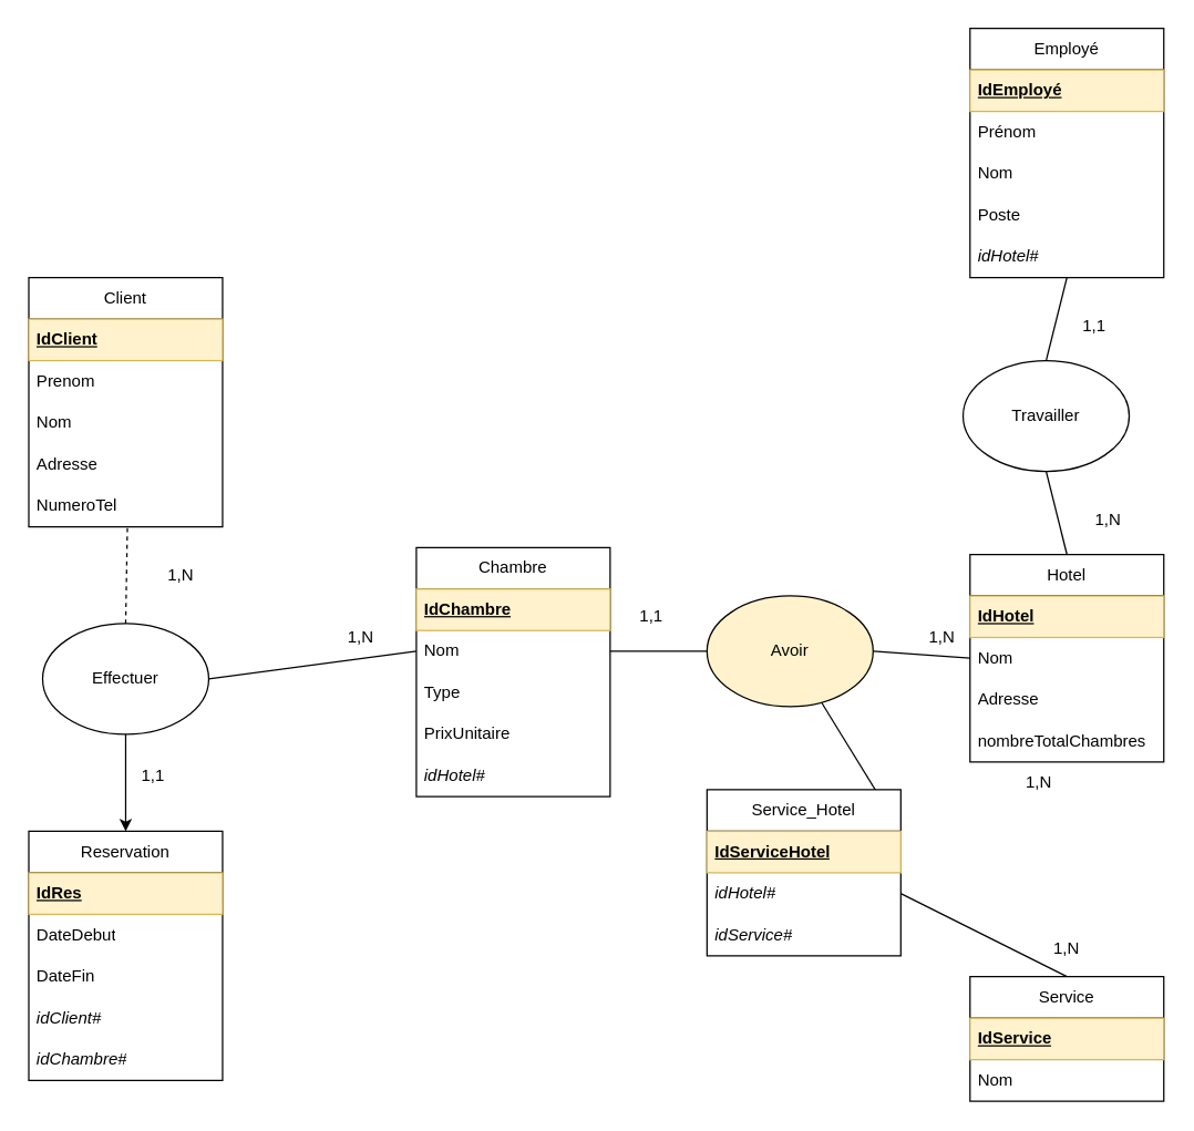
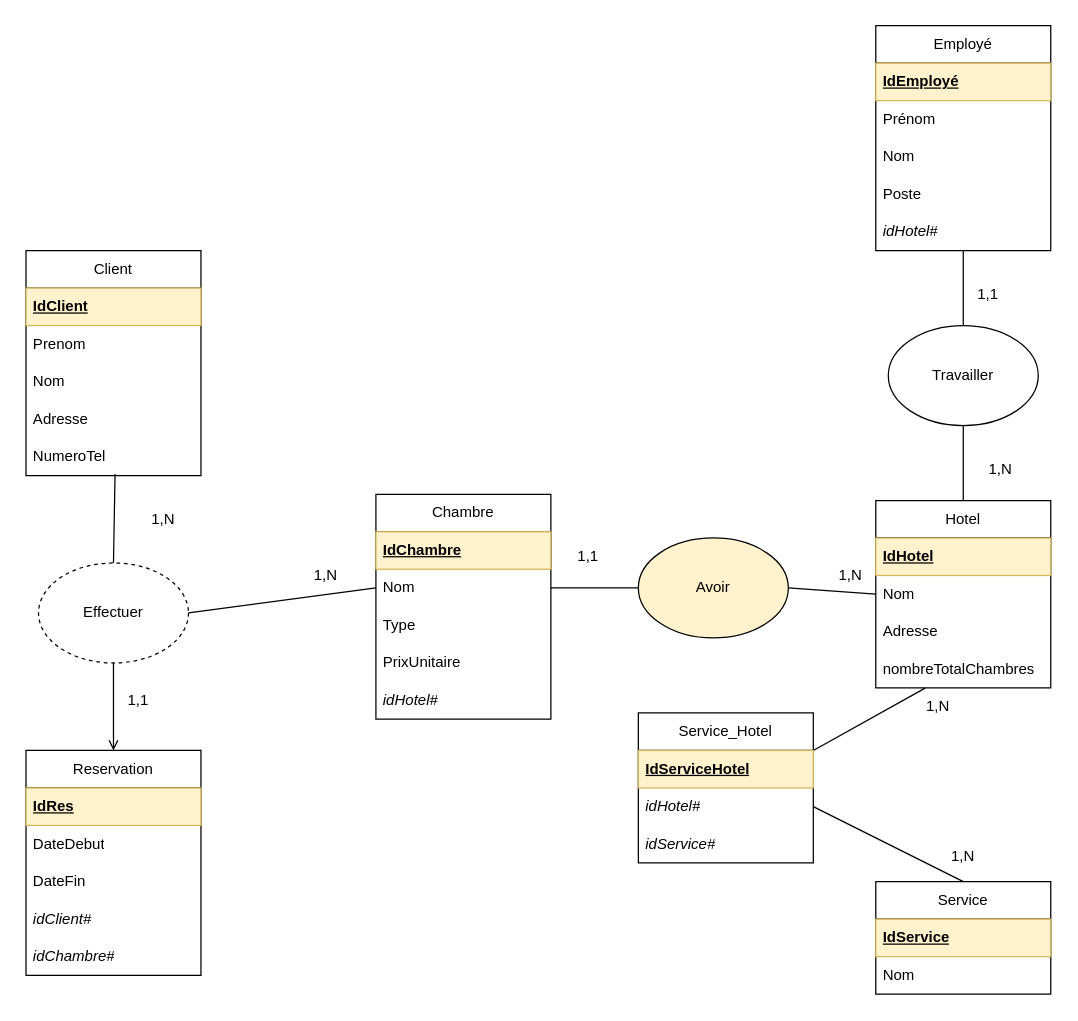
- <mxCell id="50" value="Travailler" style="ellipse;whiteSpace=wrap;html=1;" parent="1" vertex="1"><mxGeometry x="695" y="260" width="120" height="80" as="geometry" /></mxCell>
+ <mxCell id="50" value="Travailler" style="ellipse;whiteSpace=wrap;html=1;" parent="1" vertex="1"><mxGeometry x="710" y="260" width="120" height="80" as="geometry" /></mxCell>
- <mxCell id="44" value="" style="endArrow=none;html=1;rounded=0;entryX=0.509;entryY=0.962;entryDx=0;entryDy=0;entryPerimeter=0;exitX=0.5;exitY=0;exitDx=0;exitDy=0;dashed=1;" parent="1" source="43" target="18" edge="1"><mxGeometry width="50" height="50" relative="1" as="geometry"><mxPoint x="70" y="440" as="sourcePoint" /><mxPoint x="120" y="390" as="targetPoint" /></mxGeometry></mxCell>
+ <mxCell id="44" value="" style="endArrow=none;html=1;rounded=0;entryX=0.509;entryY=0.962;entryDx=0;entryDy=0;entryPerimeter=0;exitX=0.5;exitY=0;exitDx=0;exitDy=0;" parent="1" source="43" target="18" edge="1"><mxGeometry width="50" height="50" relative="1" as="geometry"><mxPoint x="70" y="440" as="sourcePoint" /><mxPoint x="120" y="390" as="targetPoint" /></mxGeometry></mxCell>
- <mxCell id="43" value="Effectuer" style="ellipse;whiteSpace=wrap;html=1;" parent="1" vertex="1"><mxGeometry x="30" y="450" width="120" height="80" as="geometry" /></mxCell>
+ <mxCell id="43" value="Effectuer" style="ellipse;whiteSpace=wrap;html=1;dashed=1;" parent="1" vertex="1"><mxGeometry x="30" y="450" width="120" height="80" as="geometry" /></mxCell>
- <mxCell id="35" value="" style="endArrow=none;html=1;rounded=0;exitX=1;exitY=0.25;exitDx=0;exitDy=0;" parent="1" source="55" target="38" edge="1"><mxGeometry width="50" height="50" relative="1" as="geometry"><mxPoint x="770" y="580" as="sourcePoint" /><mxPoint x="770" y="530" as="targetPoint" /></mxGeometry></mxCell>
+ <mxCell id="35" value="" style="endArrow=none;html=1;rounded=0;exitX=1;exitY=0.25;exitDx=0;exitDy=0;entryX=0.282;entryY=1.004;entryDx=0;entryDy=0;entryPerimeter=0;" parent="1" source="55" target="6" edge="1"><mxGeometry width="50" height="50" relative="1" as="geometry"><mxPoint x="770" y="580" as="sourcePoint" /><mxPoint x="770" y="530" as="targetPoint" /></mxGeometry></mxCell>
- <mxCell id="49" value="" style="endArrow=classic;html=1;rounded=0;exitX=0.5;exitY=1;exitDx=0;exitDy=0;entryX=0.5;entryY=0;entryDx=0;entryDy=0;" parent="1" source="43" target="25" edge="1"><mxGeometry width="50" height="50" relative="1" as="geometry"><mxPoint x="-110" y="670" as="sourcePoint" /><mxPoint x="-60" y="620" as="targetPoint" /></mxGeometry></mxCell>
+ <mxCell id="49" value="" style="endArrow=open;html=1;rounded=0;exitX=0.5;exitY=1;exitDx=0;exitDy=0;entryX=0.5;entryY=0;entryDx=0;entryDy=0;" parent="1" source="43" target="25" edge="1"><mxGeometry width="50" height="50" relative="1" as="geometry"><mxPoint x="-110" y="670" as="sourcePoint" /><mxPoint x="-60" y="620" as="targetPoint" /></mxGeometry></mxCell>
